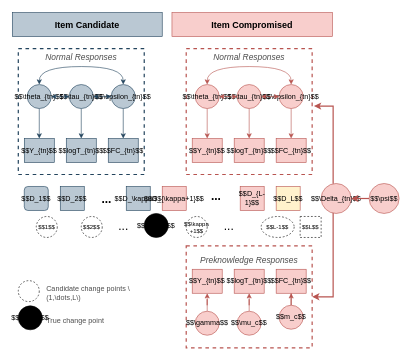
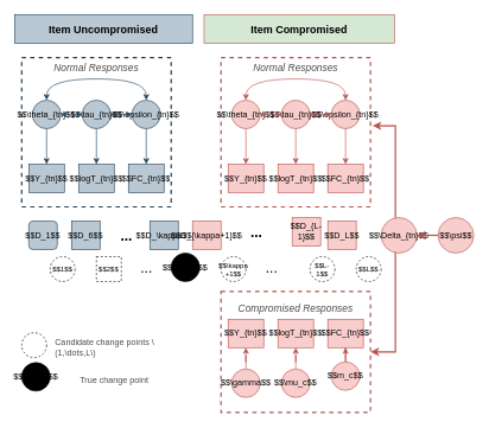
- <mxCell id="49" value="Item Candidate" style="rounded=0;whiteSpace=wrap;html=1;fillColor=#bac8d3;strokeColor=#23445d;fontSize=15;fontStyle=1" parent="1" vertex="1"><mxGeometry x="20" y="20" width="250" height="40" as="geometry" /></mxCell>
+ <mxCell id="49" value="Item Uncompromised" style="rounded=0;whiteSpace=wrap;html=1;fillColor=#bac8d3;strokeColor=#23445d;fontSize=15;fontStyle=1" parent="1" vertex="1"><mxGeometry x="20" y="20" width="250" height="40" as="geometry" /></mxCell>
- <mxCell id="50" value="Item Compromised" style="rounded=0;whiteSpace=wrap;html=1;fillColor=#f8cecc;strokeColor=#b85450;fontSize=15;fontStyle=1" parent="1" vertex="1"><mxGeometry x="286.25" y="20" width="267.5" height="40" as="geometry" /></mxCell>
+ <mxCell id="50" value="Item Compromised" style="rounded=0;whiteSpace=wrap;html=1;fillColor=#d5e8d4;strokeColor=#b85450;fontSize=15;fontStyle=1;" parent="1" vertex="1"><mxGeometry x="286.25" y="20" width="267.5" height="40" as="geometry" /></mxCell>
- <mxCell id="5" value="$$D_2$$" style="rounded=0;whiteSpace=wrap;html=1;fillColor=#bac8d3;strokeColor=#23445d;" parent="1" vertex="1"><mxGeometry x="100" y="310" width="40" height="40" as="geometry" /></mxCell>
+ <mxCell id="5" value="$$D_6$$" style="rounded=0;whiteSpace=wrap;html=1;fillColor=#bac8d3;strokeColor=#23445d;" parent="1" vertex="1"><mxGeometry x="100" y="310" width="40" height="40" as="geometry" /></mxCell>
- <mxCell id="8" value="$$D_{L-1}$$" style="rounded=0;whiteSpace=wrap;html=1;fillColor=#f8cecc;strokeColor=#b85450;" parent="1" vertex="1"><mxGeometry x="400" y="310" width="40" height="40" as="geometry" /></mxCell>
+ <mxCell id="8" value="$$D_{L-1}$$" style="rounded=0;whiteSpace=wrap;html=1;fillColor=#f8cecc;strokeColor=#b85450;" parent="1" vertex="1"><mxGeometry x="410" y="305" width="40" height="40" as="geometry" /></mxCell>
- <mxCell id="9" value="$$D_L$$" style="rounded=0;whiteSpace=wrap;html=1;fillColor=#fff2cc;strokeColor=#b85450;" parent="1" vertex="1"><mxGeometry x="460" y="310" width="40" height="40" as="geometry" /></mxCell>
+ <mxCell id="9" value="$$D_L$$" style="rounded=0;whiteSpace=wrap;html=1;fillColor=#f8cecc;strokeColor=#b85450;" parent="1" vertex="1"><mxGeometry x="460" y="310" width="40" height="40" as="geometry" /></mxCell>
- <mxCell id="60" value="$$1$$" style="ellipse;whiteSpace=wrap;html=1;aspect=fixed;fillColor=none;strokeColor=default;fillStyle=auto;gradientColor=light-dark(#bac8d3, #ededed);gradientDirection=west;dashed=1;fontSize=10;" parent="1" vertex="1"><mxGeometry x="60" y="360" width="35" height="35" as="geometry" /></mxCell>
+ <mxCell id="60" value="$$1$$" style="ellipse;whiteSpace=wrap;html=1;aspect=fixed;fillColor=none;strokeColor=default;fillStyle=auto;gradientColor=light-dark(#bac8d3, #ededed);gradientDirection=west;dashed=1;fontSize=10;" parent="1" vertex="1"><mxGeometry x="70" y="360" width="35" height="35" as="geometry" /></mxCell>
- <mxCell id="61" value="$$2$$" style="ellipse;whiteSpace=wrap;html=1;aspect=fixed;fillColor=none;strokeColor=default;fillStyle=auto;gradientColor=light-dark(#bac8d3, #ededed);gradientDirection=west;dashed=1;fontSize=10;" parent="1" vertex="1"><mxGeometry x="135" y="360" width="35" height="35" as="geometry" /></mxCell>
+ <mxCell id="61" value="$$2$$" style="whiteSpace=wrap;html=1;aspect=fixed;fillColor=none;strokeColor=default;fillStyle=auto;gradientColor=light-dark(#bac8d3, #ededed);gradientDirection=west;dashed=1;fontSize=10;rounded=0;" parent="1" vertex="1"><mxGeometry x="135" y="360" width="35" height="35" as="geometry" /></mxCell>
- <mxCell id="63" value="$$L-1$$" style="ellipse;whiteSpace=wrap;html=1;aspect=fixed;fillColor=none;strokeColor=default;fillStyle=auto;gradientColor=light-dark(#bac8d3, #ededed);gradientDirection=west;dashed=1;fontSize=10;" parent="1" vertex="1"><mxGeometry x="435" y="360" width="55" height="35" as="geometry" /></mxCell>
+ <mxCell id="63" value="$$L-1$$" style="ellipse;whiteSpace=wrap;html=1;aspect=fixed;fillColor=none;strokeColor=default;fillStyle=auto;gradientColor=light-dark(#bac8d3, #ededed);gradientDirection=west;dashed=1;fontSize=10;" parent="1" vertex="1"><mxGeometry x="435" y="360" width="35" height="35" as="geometry" /></mxCell>
- <mxCell id="64" value="$$L$$" style="whiteSpace=wrap;html=1;aspect=fixed;fillColor=none;strokeColor=default;fillStyle=auto;gradientColor=light-dark(#bac8d3, #ededed);gradientDirection=west;dashed=1;fontSize=10;rounded=0;" parent="1" vertex="1"><mxGeometry x="500" y="360" width="35" height="35" as="geometry" /></mxCell>
+ <mxCell id="64" value="$$L$$" style="ellipse;whiteSpace=wrap;html=1;aspect=fixed;fillColor=none;strokeColor=default;fillStyle=auto;gradientColor=light-dark(#bac8d3, #ededed);gradientDirection=west;dashed=1;fontSize=10;" parent="1" vertex="1"><mxGeometry x="500" y="360" width="35" height="35" as="geometry" /></mxCell>
- <mxCell id="56" value="Preknowledge Responses" style="text;html=1;align=center;verticalAlign=middle;whiteSpace=wrap;rounded=0;fontSize=14;fontStyle=2;fontColor=#4D4D4D;" parent="1" vertex="1"><mxGeometry x="310" y="420" width="210" height="25" as="geometry" /></mxCell>
+ <mxCell id="56" value="Compromised Responses" style="text;html=1;align=center;verticalAlign=middle;whiteSpace=wrap;rounded=0;fontSize=14;fontStyle=2;fontColor=#4D4D4D;" parent="1" vertex="1"><mxGeometry x="310" y="420" width="210" height="25" as="geometry" /></mxCell>
- <mxCell id="54" value="True change point" style="text;html=1;align=left;verticalAlign=middle;whiteSpace=wrap;rounded=0;fontColor=#4D4D4D;" parent="1" vertex="1"><mxGeometry x="75" y="519" width="120" height="30" as="geometry" /></mxCell>
+ <mxCell id="54" value="True change point" style="text;html=1;align=left;verticalAlign=middle;whiteSpace=wrap;rounded=0;fontColor=#4D4D4D;" parent="1" vertex="1"><mxGeometry x="110" y="519" width="120" height="30" as="geometry" /></mxCell>
